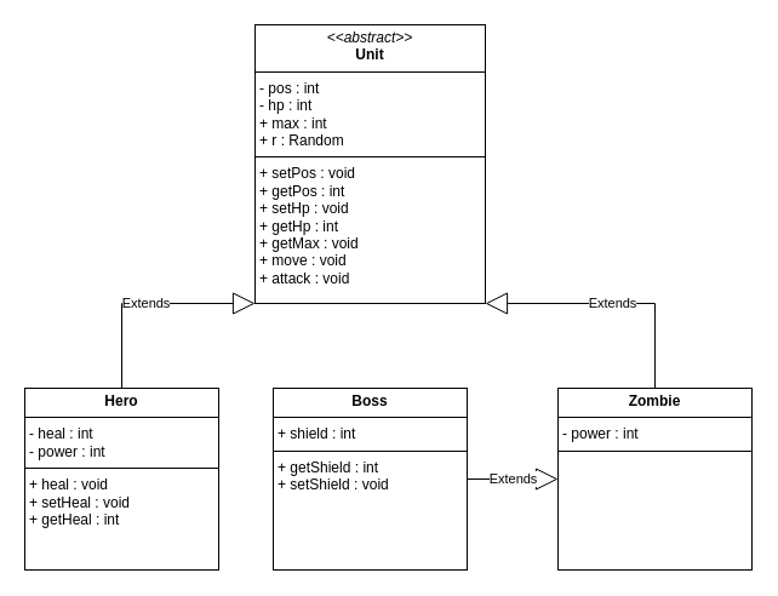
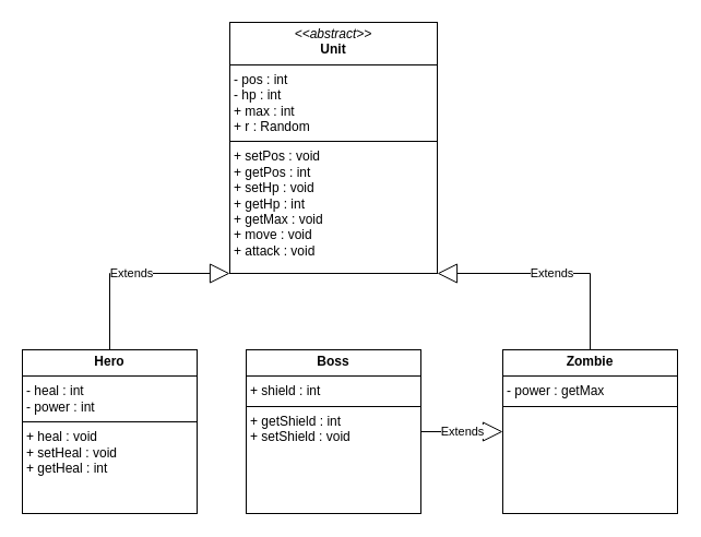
- <mxCell id="2" value="&lt;p style=&quot;margin:0px;margin-top:4px;text-align:center;&quot;&gt;&lt;b&gt;Zombie&lt;/b&gt;&lt;/p&gt;&lt;hr size=&quot;1&quot; style=&quot;border-style:solid;&quot;&gt;&lt;p style=&quot;margin:0px;margin-left:4px;&quot;&gt;- power : int&lt;/p&gt;&lt;hr size=&quot;1&quot; style=&quot;border-style:solid;&quot;&gt;&lt;p style=&quot;margin:0px;margin-left:4px;&quot;&gt;&lt;br&gt;&lt;/p&gt;" style="verticalAlign=top;align=left;overflow=fill;html=1;whiteSpace=wrap;" vertex="1" parent="1"><mxGeometry x="460" y="320" width="160" height="150" as="geometry" /></mxCell>
+ <mxCell id="2" value="&lt;p style=&quot;margin:0px;margin-top:4px;text-align:center;&quot;&gt;&lt;b&gt;Zombie&lt;/b&gt;&lt;/p&gt;&lt;hr size=&quot;1&quot; style=&quot;border-style:solid;&quot;&gt;&lt;p style=&quot;margin:0px;margin-left:4px;&quot;&gt;- power : getMax&lt;/p&gt;&lt;hr size=&quot;1&quot; style=&quot;border-style:solid;&quot;&gt;&lt;p style=&quot;margin:0px;margin-left:4px;&quot;&gt;&lt;br&gt;&lt;/p&gt;" style="verticalAlign=top;align=left;overflow=fill;html=1;whiteSpace=wrap;" vertex="1" parent="1"><mxGeometry x="460" y="320" width="160" height="150" as="geometry" /></mxCell>
